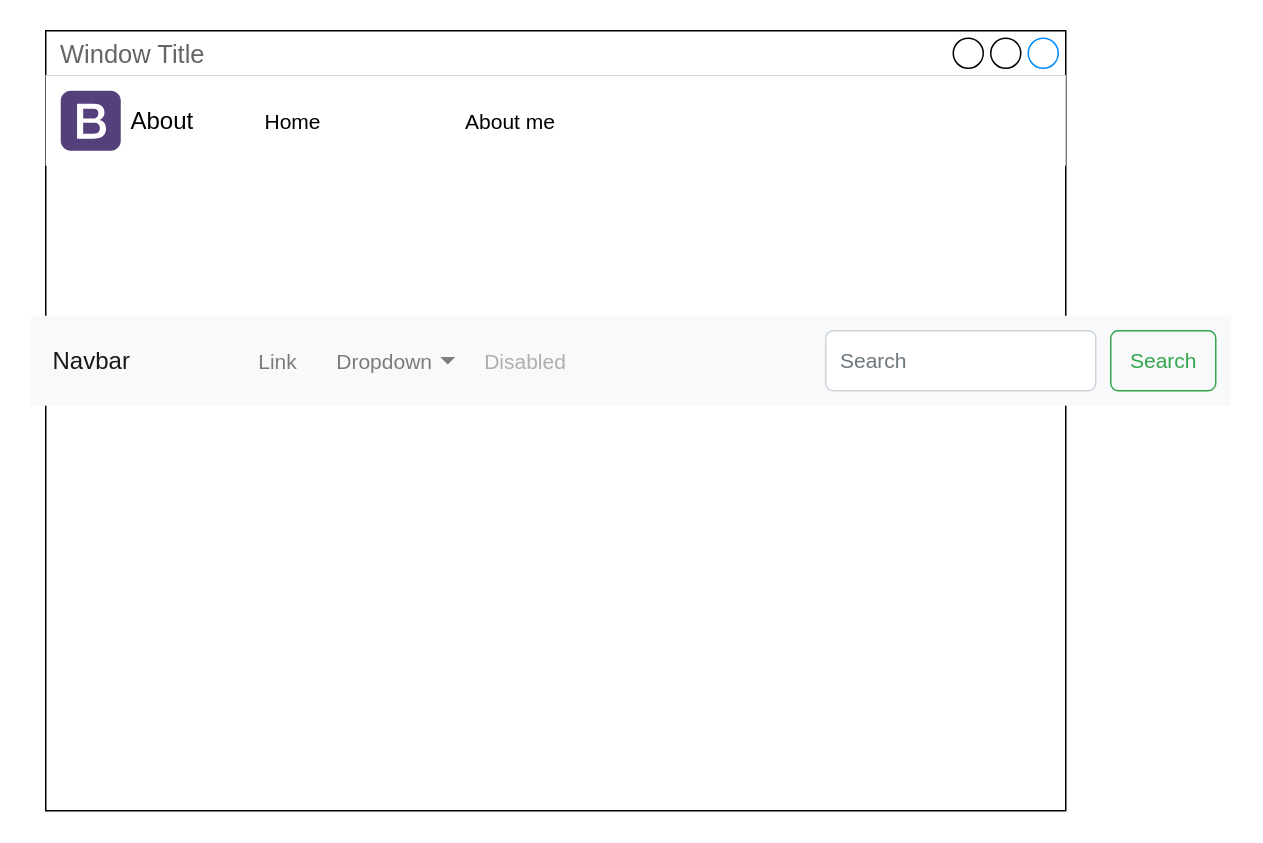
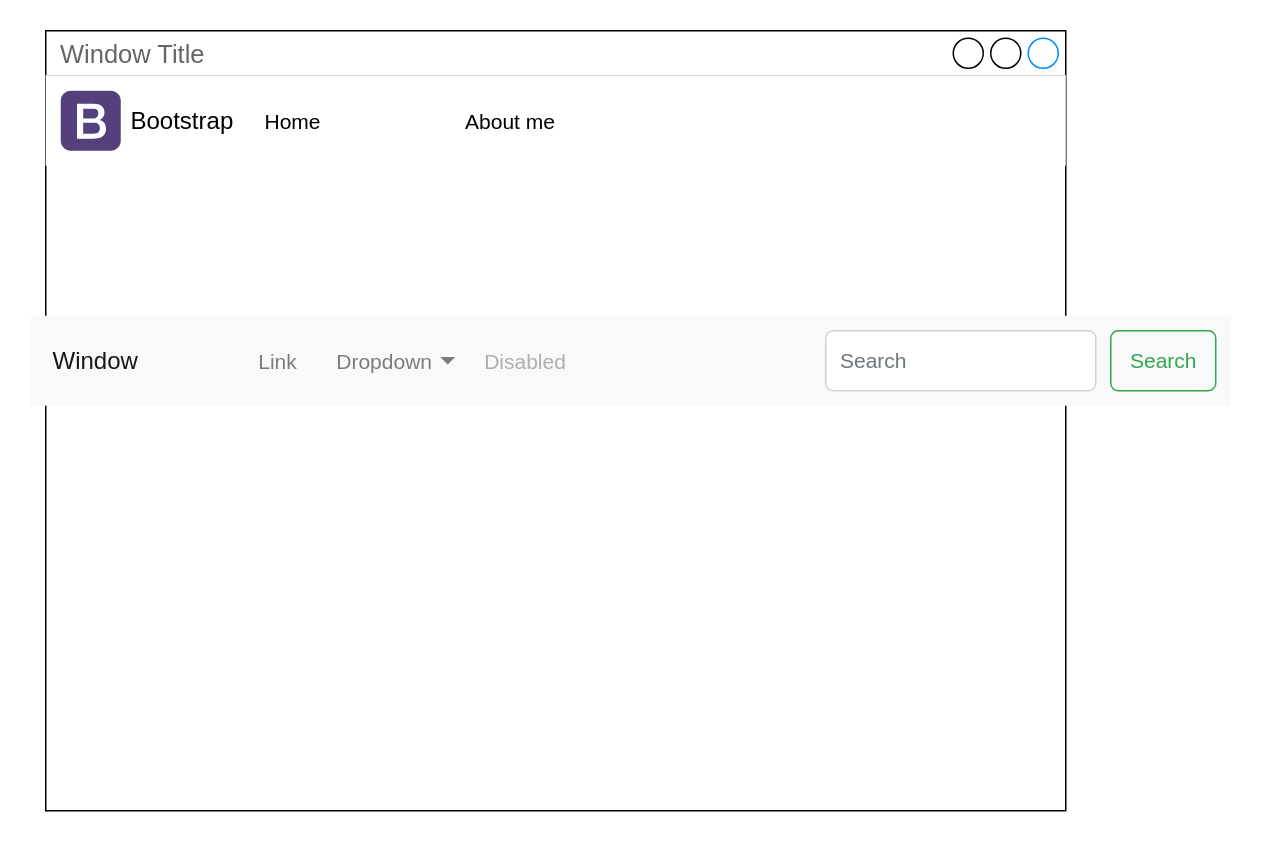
- <mxCell id="3" value="About" style="html=1;shadow=0;dashed=0;fontSize=16;align=left;spacing=2;spacingLeft=55;strokeColor=#FFFFFF;strokeWidth=0;rounded=0;" vertex="1" parent="1"><mxGeometry y="50" width="680" height="60" as="geometry" x="30" /></mxCell>
+ <mxCell id="3" value="Bootstrap" style="html=1;shadow=0;dashed=0;fontSize=16;align=left;spacing=2;spacingLeft=55;strokeColor=#FFFFFF;strokeWidth=0;rounded=0;" vertex="1" parent="1"><mxGeometry y="50" width="680" height="60" as="geometry" x="30" /></mxCell>
- <mxCell id="7" value="Navbar" style="html=1;shadow=0;dashed=0;fillColor=#F8F9FA;strokeColor=none;fontSize=16;fontColor=#181819;align=left;spacing=15;" vertex="1" parent="1"><mxGeometry x="20" y="210" width="800" height="60" as="geometry" /></mxCell>
+ <mxCell id="7" value="Window" style="html=1;shadow=0;dashed=0;fillColor=#F8F9FA;strokeColor=none;fontSize=16;fontColor=#181819;align=left;spacing=15;" vertex="1" parent="1"><mxGeometry x="20" y="210" width="800" height="60" as="geometry" /></mxCell>
